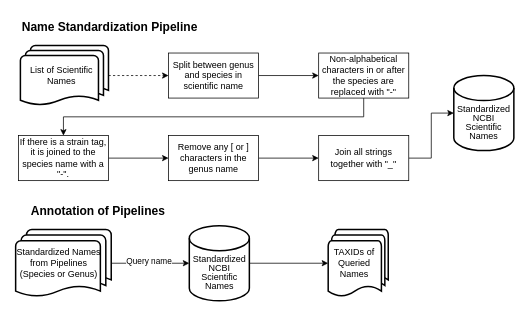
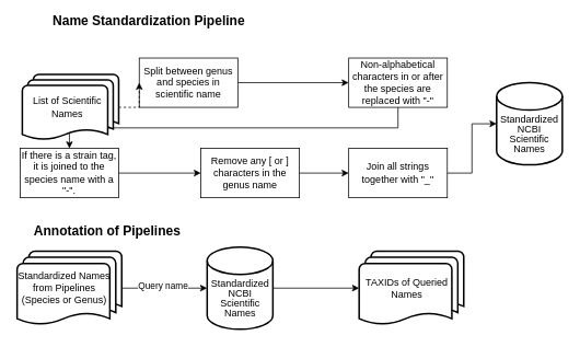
- <mxCell id="22" value="Name Standardization Pipeline" style="text;html=1;strokeColor=none;fillColor=none;align=left;verticalAlign=middle;whiteSpace=wrap;rounded=0;fontStyle=1;fontSize=16;" vertex="1" parent="1"><mxGeometry x="26.67" y="20" width="237.33" height="30" as="geometry" /></mxCell>
+ <mxCell id="22" value="Name Standardization Pipeline" style="text;html=1;strokeColor=none;fillColor=none;align=left;verticalAlign=middle;whiteSpace=wrap;rounded=0;fontStyle=1;fontSize=16;" vertex="1" parent="1"><mxGeometry x="61.67" y="10" width="237.33" height="30" as="geometry" /></mxCell>
- <mxCell id="13" value="List of Scientific Names" style="strokeWidth=2;html=1;shape=mxgraph.flowchart.multi-document;whiteSpace=wrap;spacingRight=8;" parent="1" vertex="1"><mxGeometry x="26.67" y="60" width="117.33" height="80" as="geometry" /></mxCell>
+ <mxCell id="13" value="List of Scientific Names" style="strokeWidth=2;html=1;shape=mxgraph.flowchart.multi-document;whiteSpace=wrap;spacingRight=8;" parent="1" vertex="1"><mxGeometry x="26.67" y="90" width="117.33" height="80" as="geometry" /></mxCell>
- <mxCell id="3" value="Split between genus and species in scientific name" style="rounded=0;whiteSpace=wrap;html=1;" parent="1" vertex="1"><mxGeometry x="224" y="70" width="120" height="60" as="geometry" /></mxCell>
+ <mxCell id="3" value="Split between genus and species in scientific name" style="rounded=0;whiteSpace=wrap;html=1;" parent="1" vertex="1"><mxGeometry x="169" y="70" width="120" height="60" as="geometry" /></mxCell>
- <mxCell id="9" value="Remove any [ or ] characters in the genus name" style="rounded=0;whiteSpace=wrap;html=1;" parent="1" vertex="1"><mxGeometry x="224" y="180" width="120" height="60" as="geometry" /></mxCell>
+ <mxCell id="9" value="Remove any [ or ] characters in the genus name" style="rounded=0;whiteSpace=wrap;html=1;" parent="1" vertex="1"><mxGeometry x="244" y="180" width="120" height="60" as="geometry" /></mxCell>
- <mxCell id="20" value="TAXIDs of Queried Names" style="strokeWidth=2;html=1;shape=mxgraph.flowchart.multi-document;whiteSpace=wrap;align=center;spacingRight=11;" vertex="1" parent="1"><mxGeometry x="436.67" y="305" width="80" height="90" as="geometry" /></mxCell>
+ <mxCell id="20" value="TAXIDs of Queried Names" style="strokeWidth=2;html=1;shape=mxgraph.flowchart.multi-document;whiteSpace=wrap;align=center;spacingRight=11;" vertex="1" parent="1"><mxGeometry x="436.67" y="305" width="127.33" height="90" as="geometry" /></mxCell>
